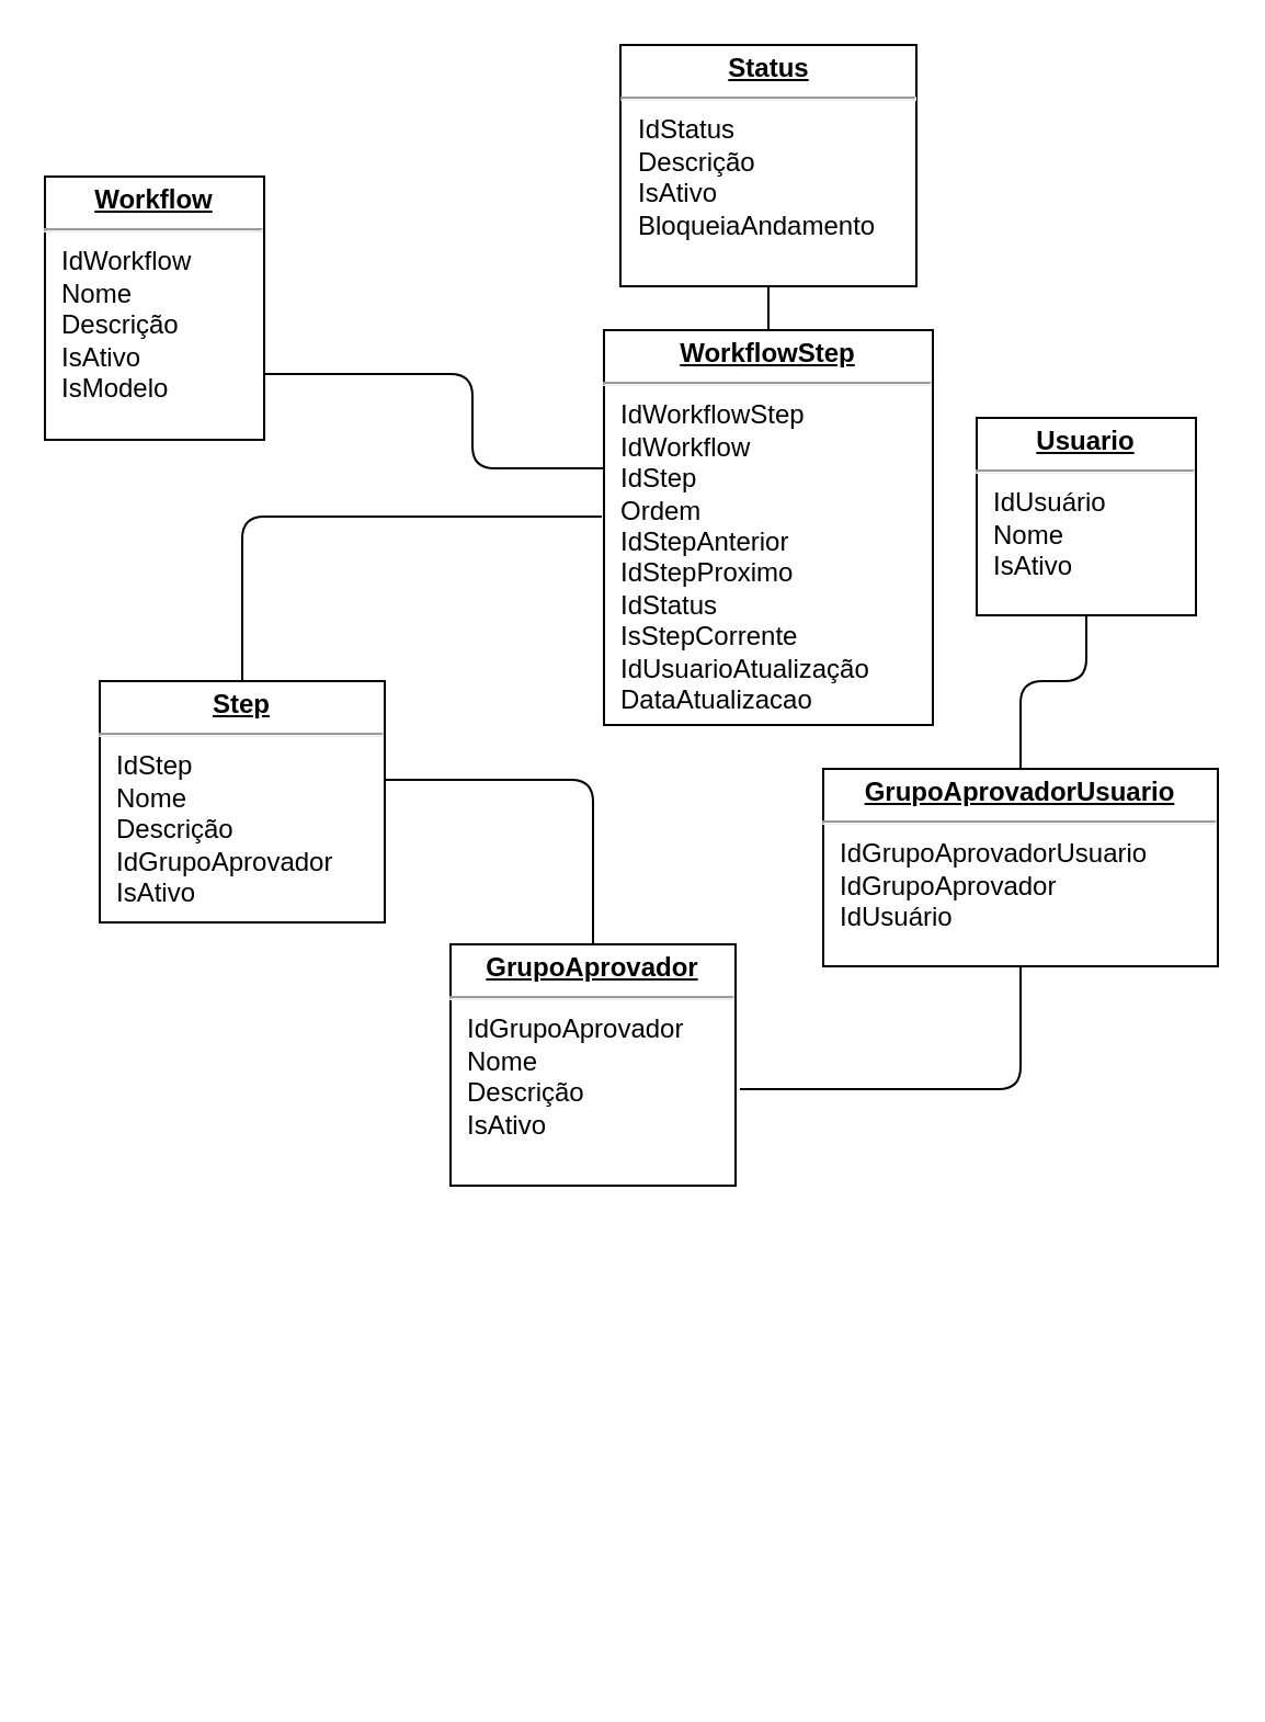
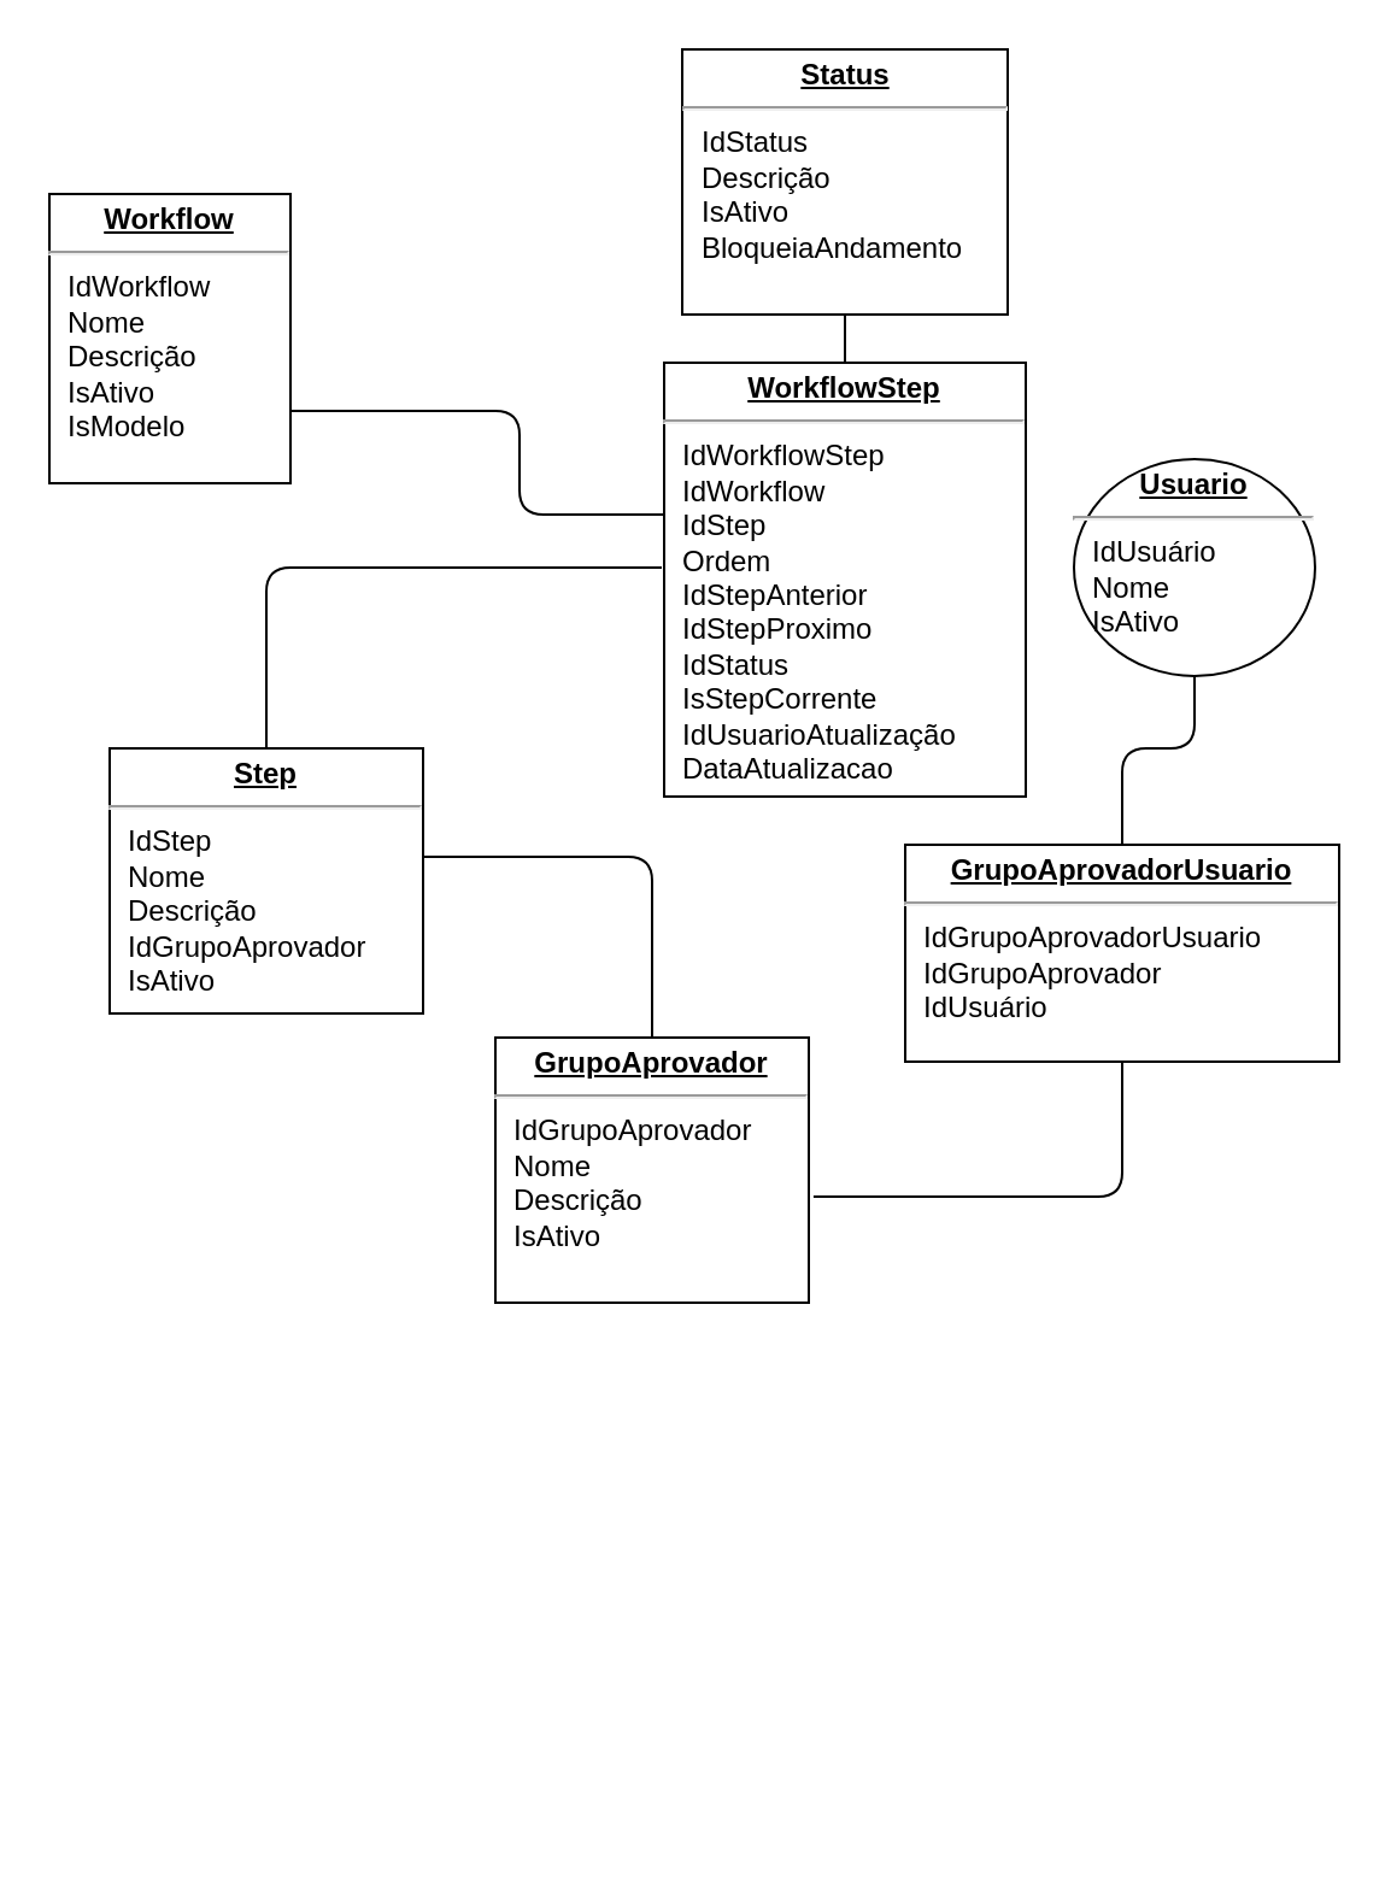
- <mxCell id="11" value="&lt;p style=&quot;margin: 0px ; margin-top: 4px ; text-align: center ; text-decoration: underline&quot;&gt;&lt;b&gt;Usuario&lt;/b&gt;&lt;/p&gt;&lt;hr&gt;&lt;p style=&quot;margin: 0px ; margin-left: 8px&quot;&gt;IdUsuário&lt;/p&gt;&lt;p style=&quot;margin: 0px ; margin-left: 8px&quot;&gt;Nome&lt;/p&gt;&lt;p style=&quot;margin: 0px ; margin-left: 8px&quot;&gt;&lt;span&gt;IsAtivo&lt;/span&gt;&lt;br&gt;&lt;/p&gt;" style="verticalAlign=top;align=left;overflow=fill;fontSize=12;fontFamily=Helvetica;html=1;rounded=0;shadow=0;comic=0;labelBackgroundColor=none;strokeColor=#000000;strokeWidth=1;fillColor=#ffffff;" vertex="1" parent="1"><mxGeometry x="445" y="190" width="100" height="90" as="geometry" /></mxCell>
+ <mxCell id="11" value="&lt;p style=&quot;margin: 0px ; margin-top: 4px ; text-align: center ; text-decoration: underline&quot;&gt;&lt;b&gt;Usuario&lt;/b&gt;&lt;/p&gt;&lt;hr&gt;&lt;p style=&quot;margin: 0px ; margin-left: 8px&quot;&gt;IdUsuário&lt;/p&gt;&lt;p style=&quot;margin: 0px ; margin-left: 8px&quot;&gt;Nome&lt;/p&gt;&lt;p style=&quot;margin: 0px ; margin-left: 8px&quot;&gt;&lt;span&gt;IsAtivo&lt;/span&gt;&lt;br&gt;&lt;/p&gt;" style="ellipse;verticalAlign=top;align=left;overflow=fill;fontSize=12;fontFamily=Helvetica;html=1;shadow=0;comic=0;labelBackgroundColor=none;strokeColor=#000000;strokeWidth=1;fillColor=#ffffff;" vertex="1" parent="1"><mxGeometry x="445" y="190" width="100" height="90" as="geometry" /></mxCell>
